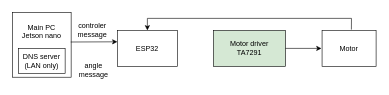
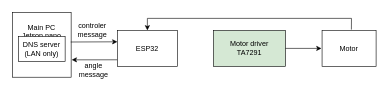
+ <mxCell id="12" value="" style="endArrow=classic;html=1;rounded=0;entryX=1.01;entryY=0.732;entryDx=0;entryDy=0;entryPerimeter=0;exitX=-0.003;exitY=0.816;exitDx=0;exitDy=0;exitPerimeter=0;" edge="1" parent="1" source="5" target="9"><mxGeometry width="50" height="50" relative="1" as="geometry"><mxPoint x="194" y="98" as="sourcePoint" /><mxPoint x="125" y="30" as="targetPoint" /></mxGeometry></mxCell>
- <mxCell id="10" value="DNS server&lt;br&gt;(LAN only)" style="rounded=0;whiteSpace=wrap;html=1;" vertex="1" parent="1"><mxGeometry x="30" y="80" width="78" height="42" as="geometry" /></mxCell>
+ <mxCell id="10" value="DNS server&lt;br&gt;(LAN only)" style="rounded=0;whiteSpace=wrap;html=1;" vertex="1" parent="1"><mxGeometry x="30" y="60" width="78" height="42" as="geometry" /></mxCell>
